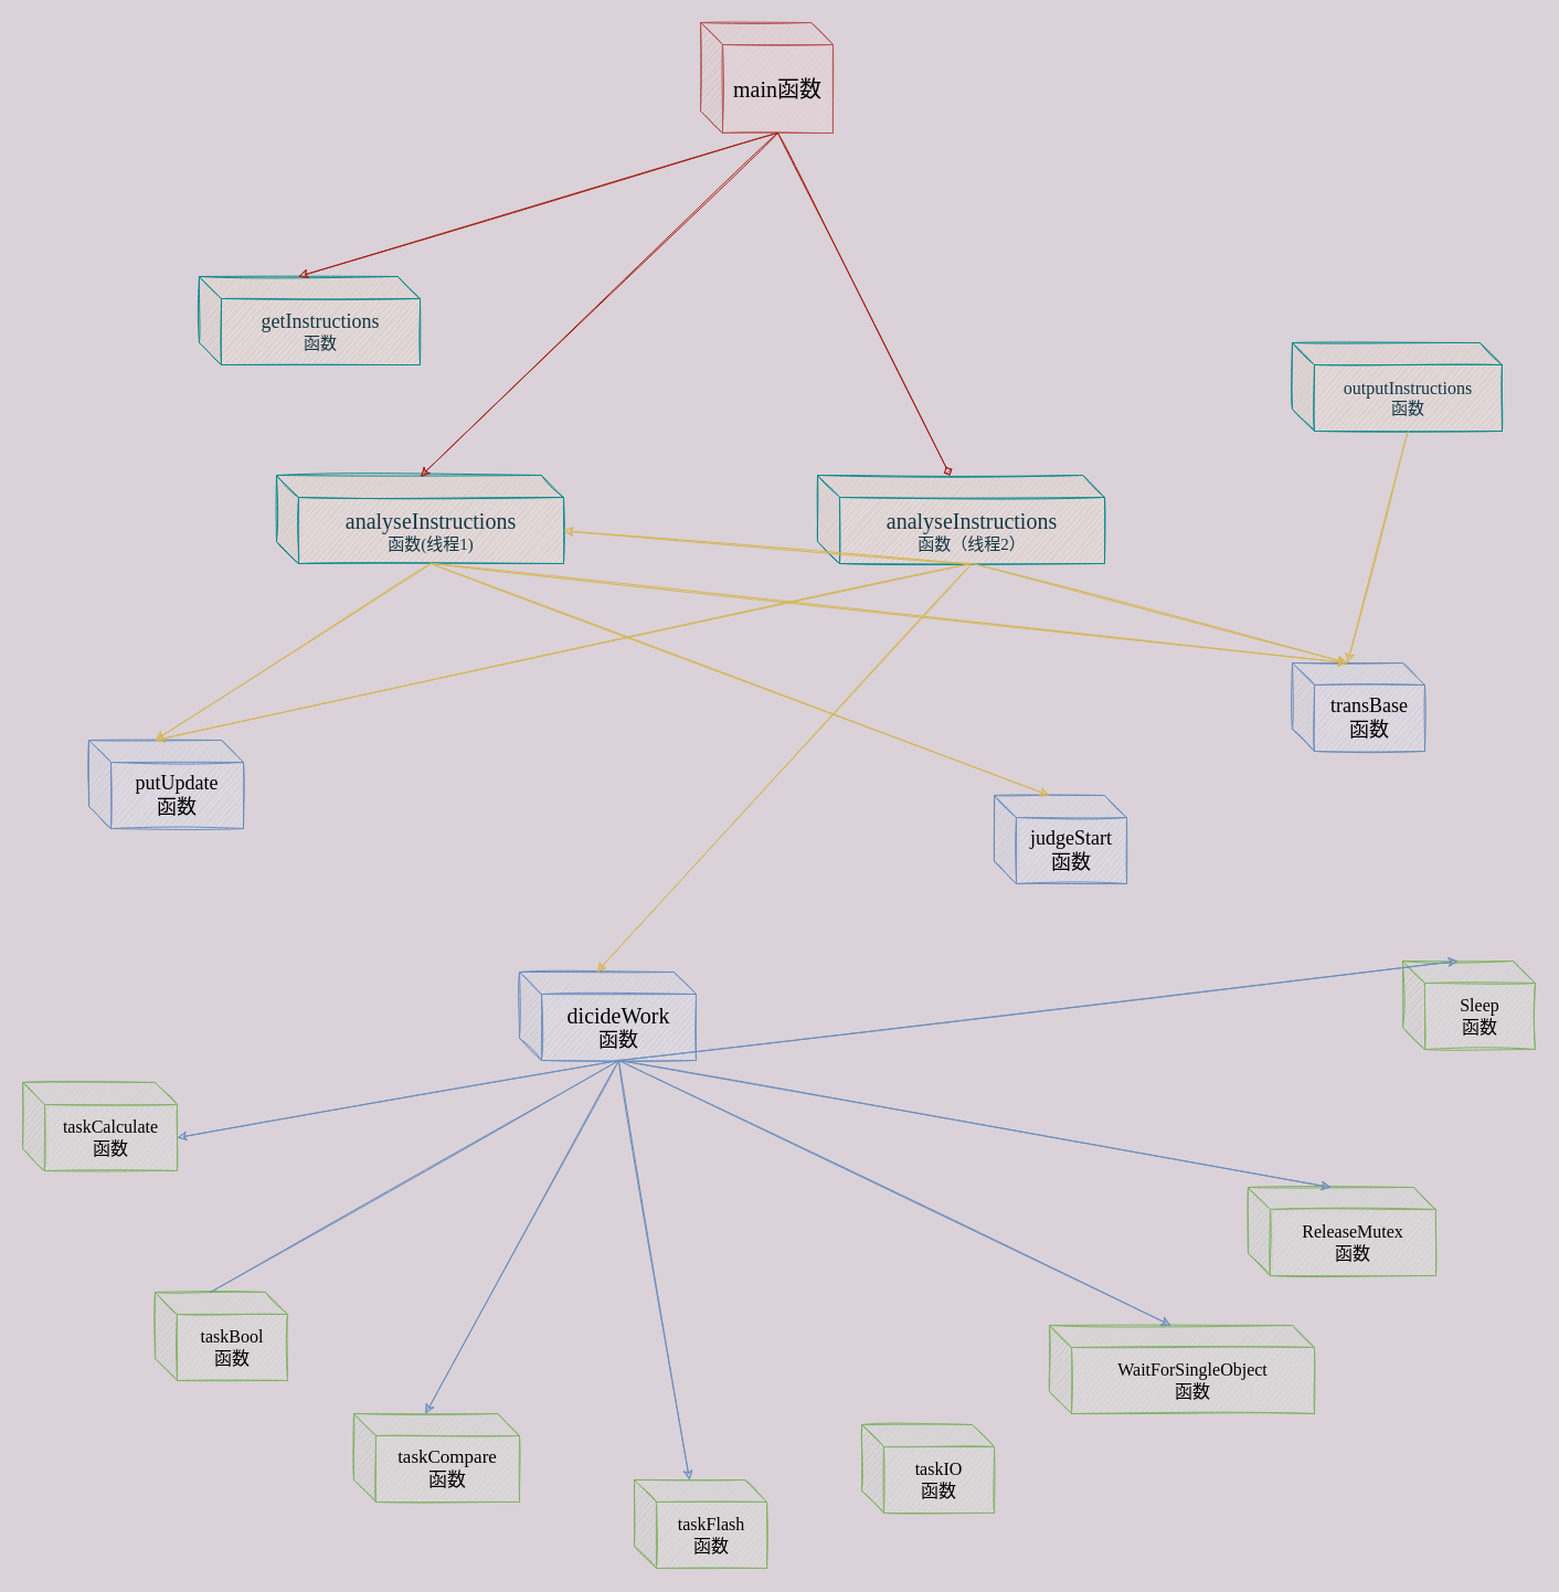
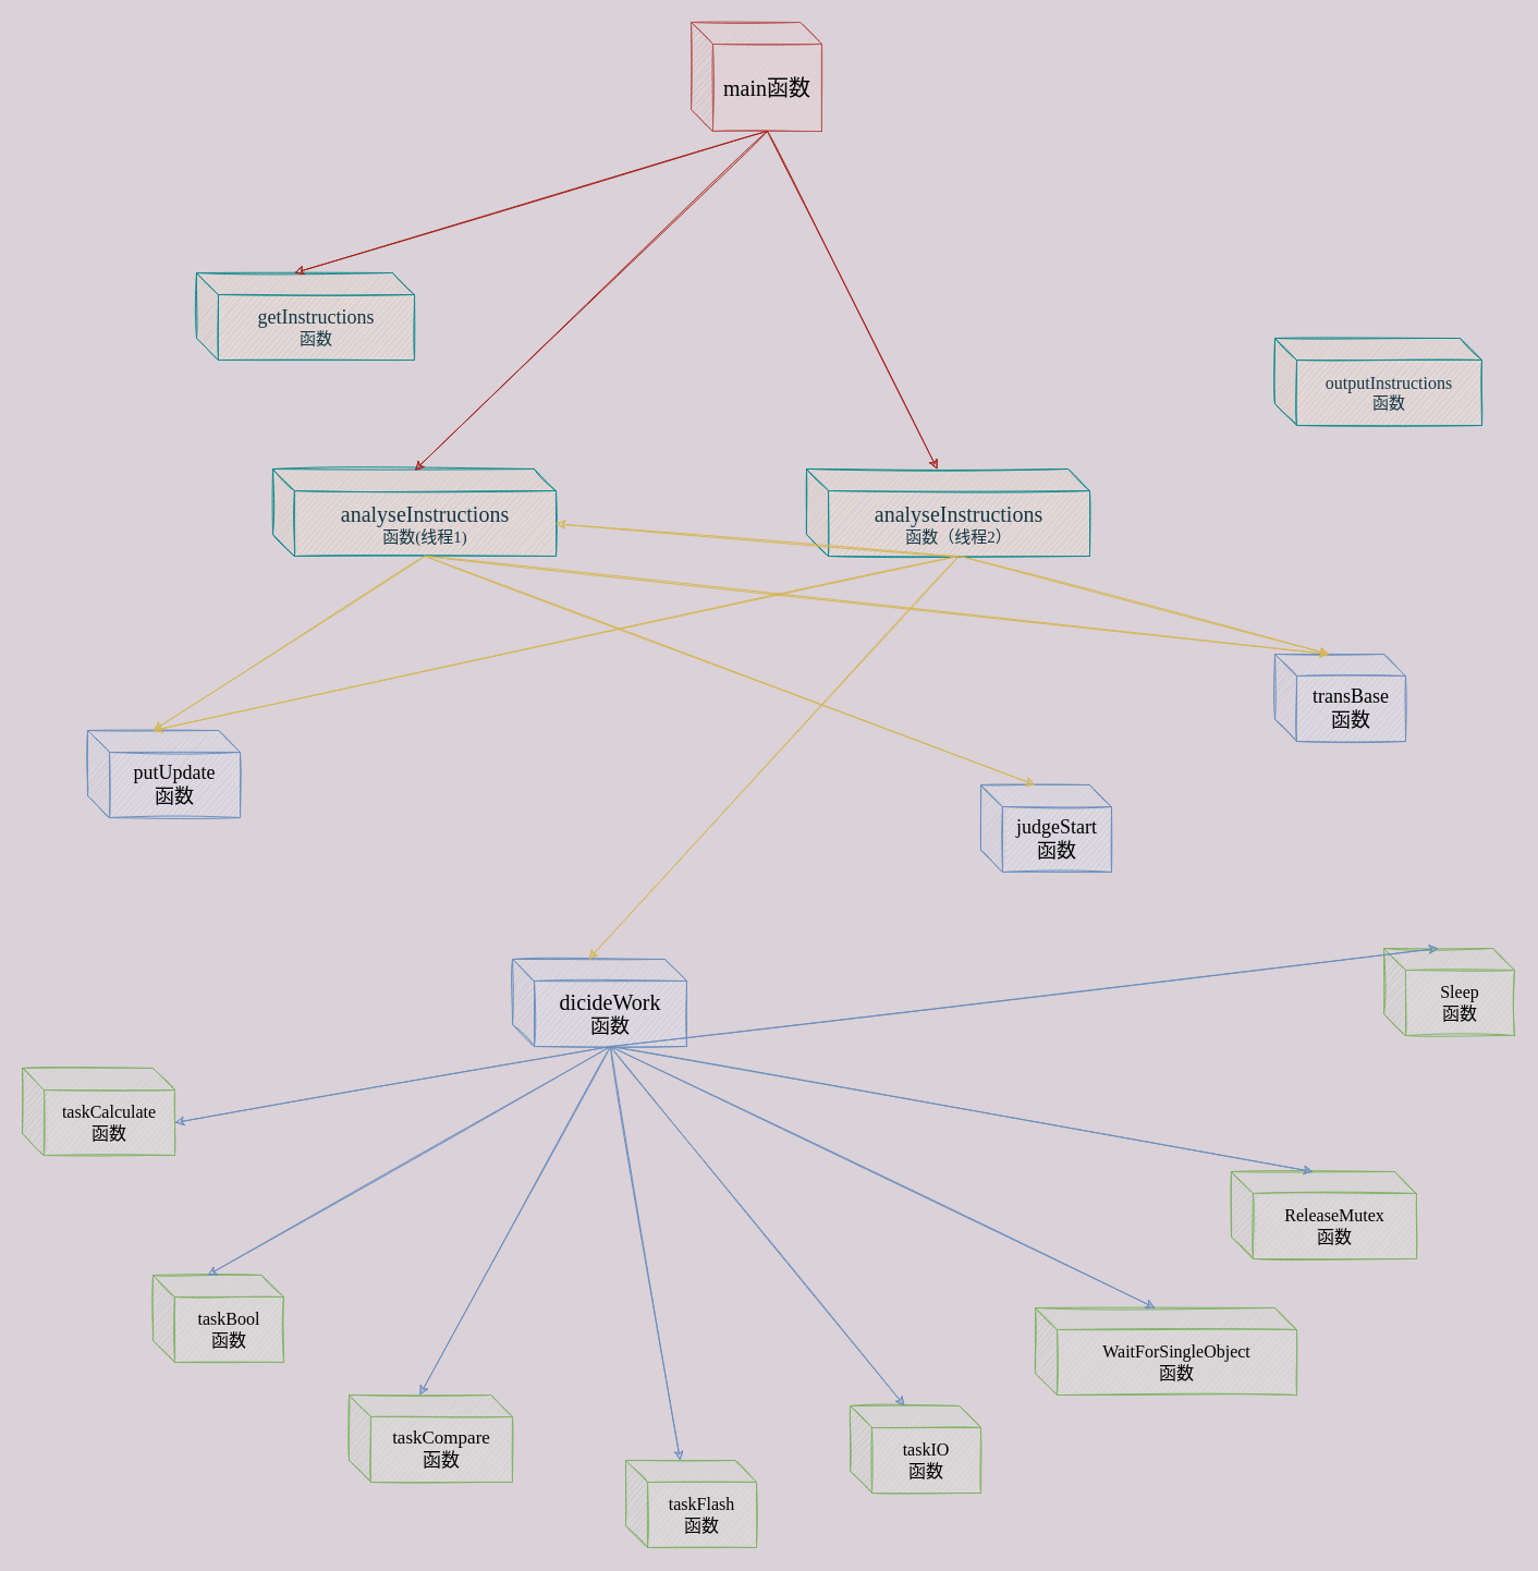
- <mxCell id="25" value="" style="endArrow=diamond;html=1;entryX=0;entryY=0;entryDx=120;entryDy=0;entryPerimeter=0;sketch=1;curved=1;labelBackgroundColor=#DAD2D8;strokeColor=#A8201A;fontColor=#143642;exitX=0;exitY=0;exitDx=70;exitDy=100;exitPerimeter=0;" parent="1" source="4" target="24" edge="1"><mxGeometry width="50" height="50" relative="1" as="geometry"><mxPoint x="610" y="80" as="sourcePoint" /><mxPoint x="390.26" y="441.2" as="targetPoint" /></mxGeometry></mxCell>
+ <mxCell id="25" value="" style="endArrow=classic;html=1;entryX=0;entryY=0;entryDx=120;entryDy=0;entryPerimeter=0;sketch=1;curved=1;labelBackgroundColor=#DAD2D8;strokeColor=#A8201A;fontColor=#143642;exitX=0;exitY=0;exitDx=70;exitDy=100;exitPerimeter=0;" parent="1" source="4" target="24" edge="1"><mxGeometry width="50" height="50" relative="1" as="geometry"><mxPoint x="610" y="80" as="sourcePoint" /><mxPoint x="390.26" y="441.2" as="targetPoint" /></mxGeometry></mxCell>
- <mxCell id="13" value="" style="endArrow=classic;html=1;exitX=0;exitY=0;exitDx=105;exitDy=80;exitPerimeter=0;entryX=0;entryY=0;entryDx=50;entryDy=0;entryPerimeter=0;sketch=1;curved=1;labelBackgroundColor=#DAD2D8;strokeColor=#d6b656;fontColor=#143642;fillColor=#fff2cc;" parent="1" source="5" target="8" edge="1"><mxGeometry width="50" height="50" relative="1" as="geometry"><mxPoint x="610" y="480" as="sourcePoint" /><mxPoint x="660" y="430" as="targetPoint" /></mxGeometry></mxCell>
+ <mxCell id="23" value="" style="endArrow=classic;html=1;exitX=0;exitY=0;exitDx=90;exitDy=80;exitPerimeter=0;entryX=0;entryY=0;entryDx=50;entryDy=0;entryPerimeter=0;sketch=1;curved=1;labelBackgroundColor=#DAD2D8;strokeColor=#6c8ebf;fontColor=#143642;fillColor=#dae8fc;" parent="1" source="9" target="18" edge="1"><mxGeometry width="50" height="50" relative="1" as="geometry"><mxPoint x="610" y="810" as="sourcePoint" /><mxPoint x="660" y="760" as="targetPoint" /></mxGeometry></mxCell>
- <mxCell id="20" value="" style="endArrow=none;html=1;exitX=0;exitY=0;exitDx=90;exitDy=80;exitPerimeter=0;entryX=0;entryY=0;entryDx=50;entryDy=0;entryPerimeter=0;sketch=1;curved=1;labelBackgroundColor=#DAD2D8;strokeColor=#6c8ebf;fontColor=#143642;fillColor=#dae8fc;" parent="1" source="9" target="15" edge="1"><mxGeometry width="50" height="50" relative="1" as="geometry"><mxPoint x="610" y="610" as="sourcePoint" /><mxPoint x="660" y="560" as="targetPoint" /></mxGeometry></mxCell>
+ <mxCell id="20" value="" style="endArrow=classic;html=1;exitX=0;exitY=0;exitDx=90;exitDy=80;exitPerimeter=0;entryX=0;entryY=0;entryDx=50;entryDy=0;entryPerimeter=0;sketch=1;curved=1;labelBackgroundColor=#DAD2D8;strokeColor=#6c8ebf;fontColor=#143642;fillColor=#dae8fc;" parent="1" source="9" target="15" edge="1"><mxGeometry width="50" height="50" relative="1" as="geometry"><mxPoint x="610" y="610" as="sourcePoint" /><mxPoint x="660" y="560" as="targetPoint" /></mxGeometry></mxCell>
